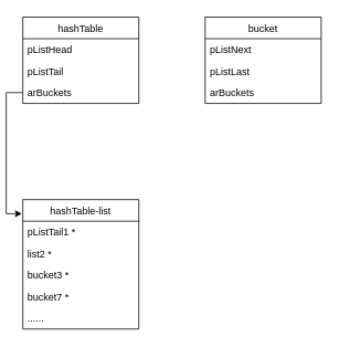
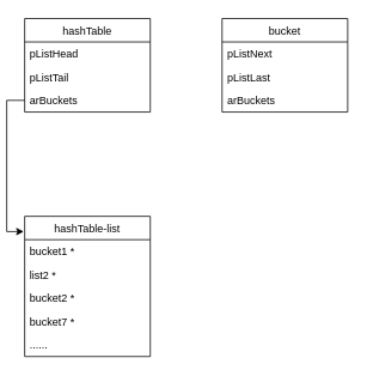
- <mxCell id="7" value="pListTail1 *" style="text;strokeColor=none;fillColor=none;align=left;verticalAlign=top;spacingLeft=4;spacingRight=4;overflow=hidden;rotatable=0;points=[[0,0.5],[1,0.5]];portConstraint=eastwest;" vertex="1" parent="6"><mxGeometry y="26" width="140" height="26" as="geometry" /></mxCell>
+ <mxCell id="7" value="bucket1 *" style="text;strokeColor=none;fillColor=none;align=left;verticalAlign=top;spacingLeft=4;spacingRight=4;overflow=hidden;rotatable=0;points=[[0,0.5],[1,0.5]];portConstraint=eastwest;" vertex="1" parent="6"><mxGeometry y="26" width="140" height="26" as="geometry" /></mxCell>
- <mxCell id="9" value="bucket3 *" style="text;strokeColor=none;fillColor=none;align=left;verticalAlign=top;spacingLeft=4;spacingRight=4;overflow=hidden;rotatable=0;points=[[0,0.5],[1,0.5]];portConstraint=eastwest;" vertex="1" parent="6"><mxGeometry y="78" width="140" height="26" as="geometry" /></mxCell>
+ <mxCell id="9" value="bucket2 *" style="text;strokeColor=none;fillColor=none;align=left;verticalAlign=top;spacingLeft=4;spacingRight=4;overflow=hidden;rotatable=0;points=[[0,0.5],[1,0.5]];portConstraint=eastwest;" vertex="1" parent="6"><mxGeometry y="78" width="140" height="26" as="geometry" /></mxCell>
